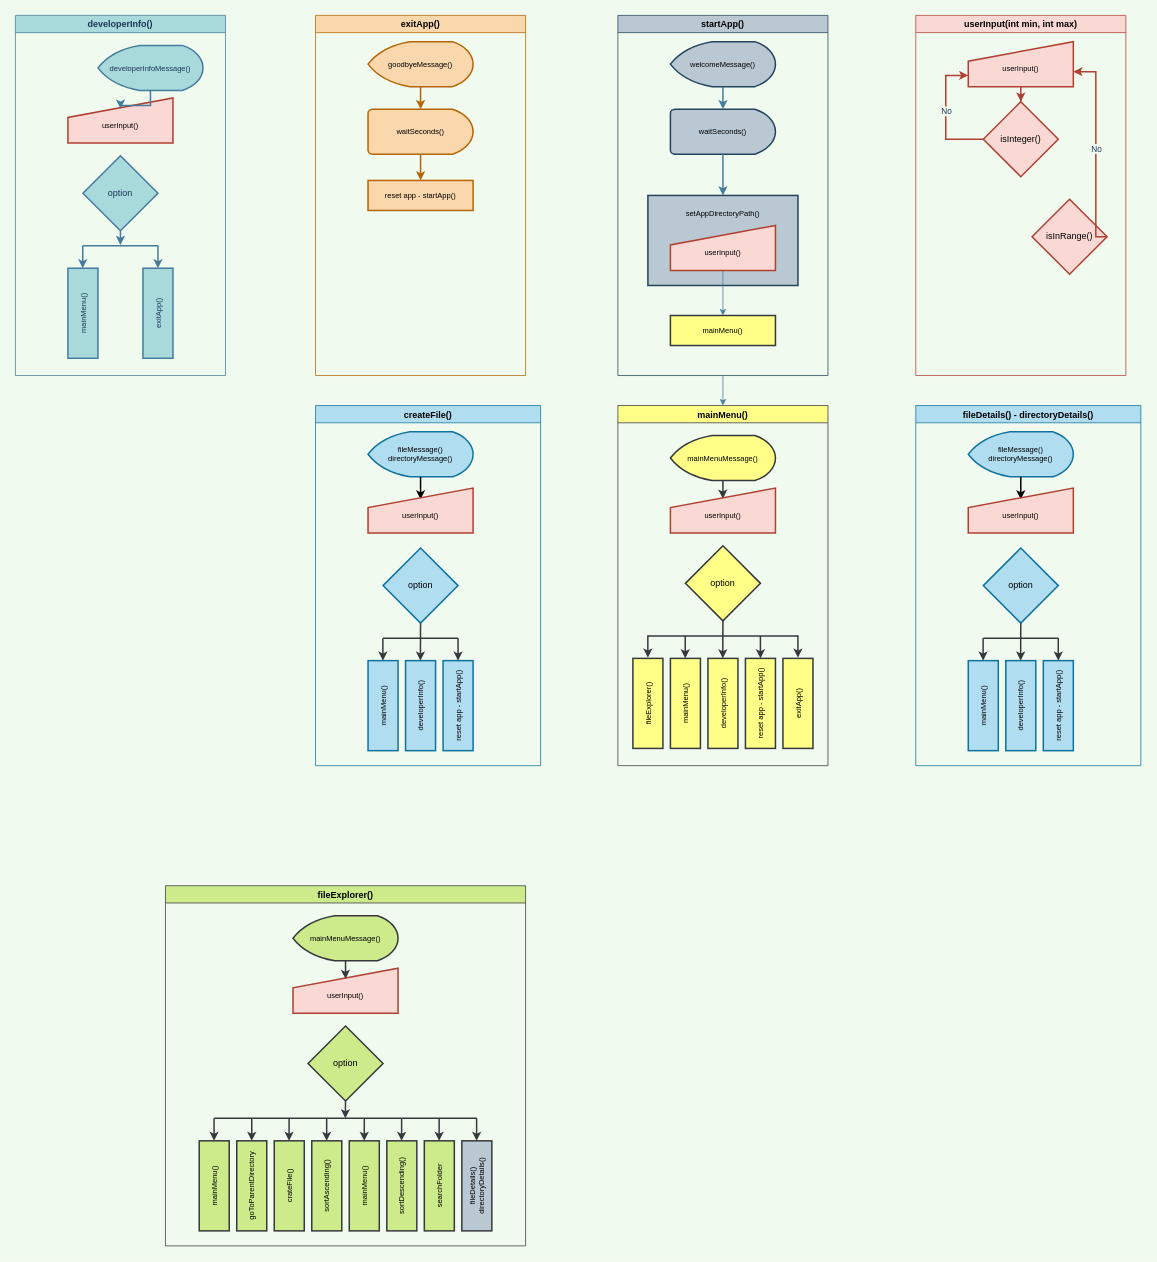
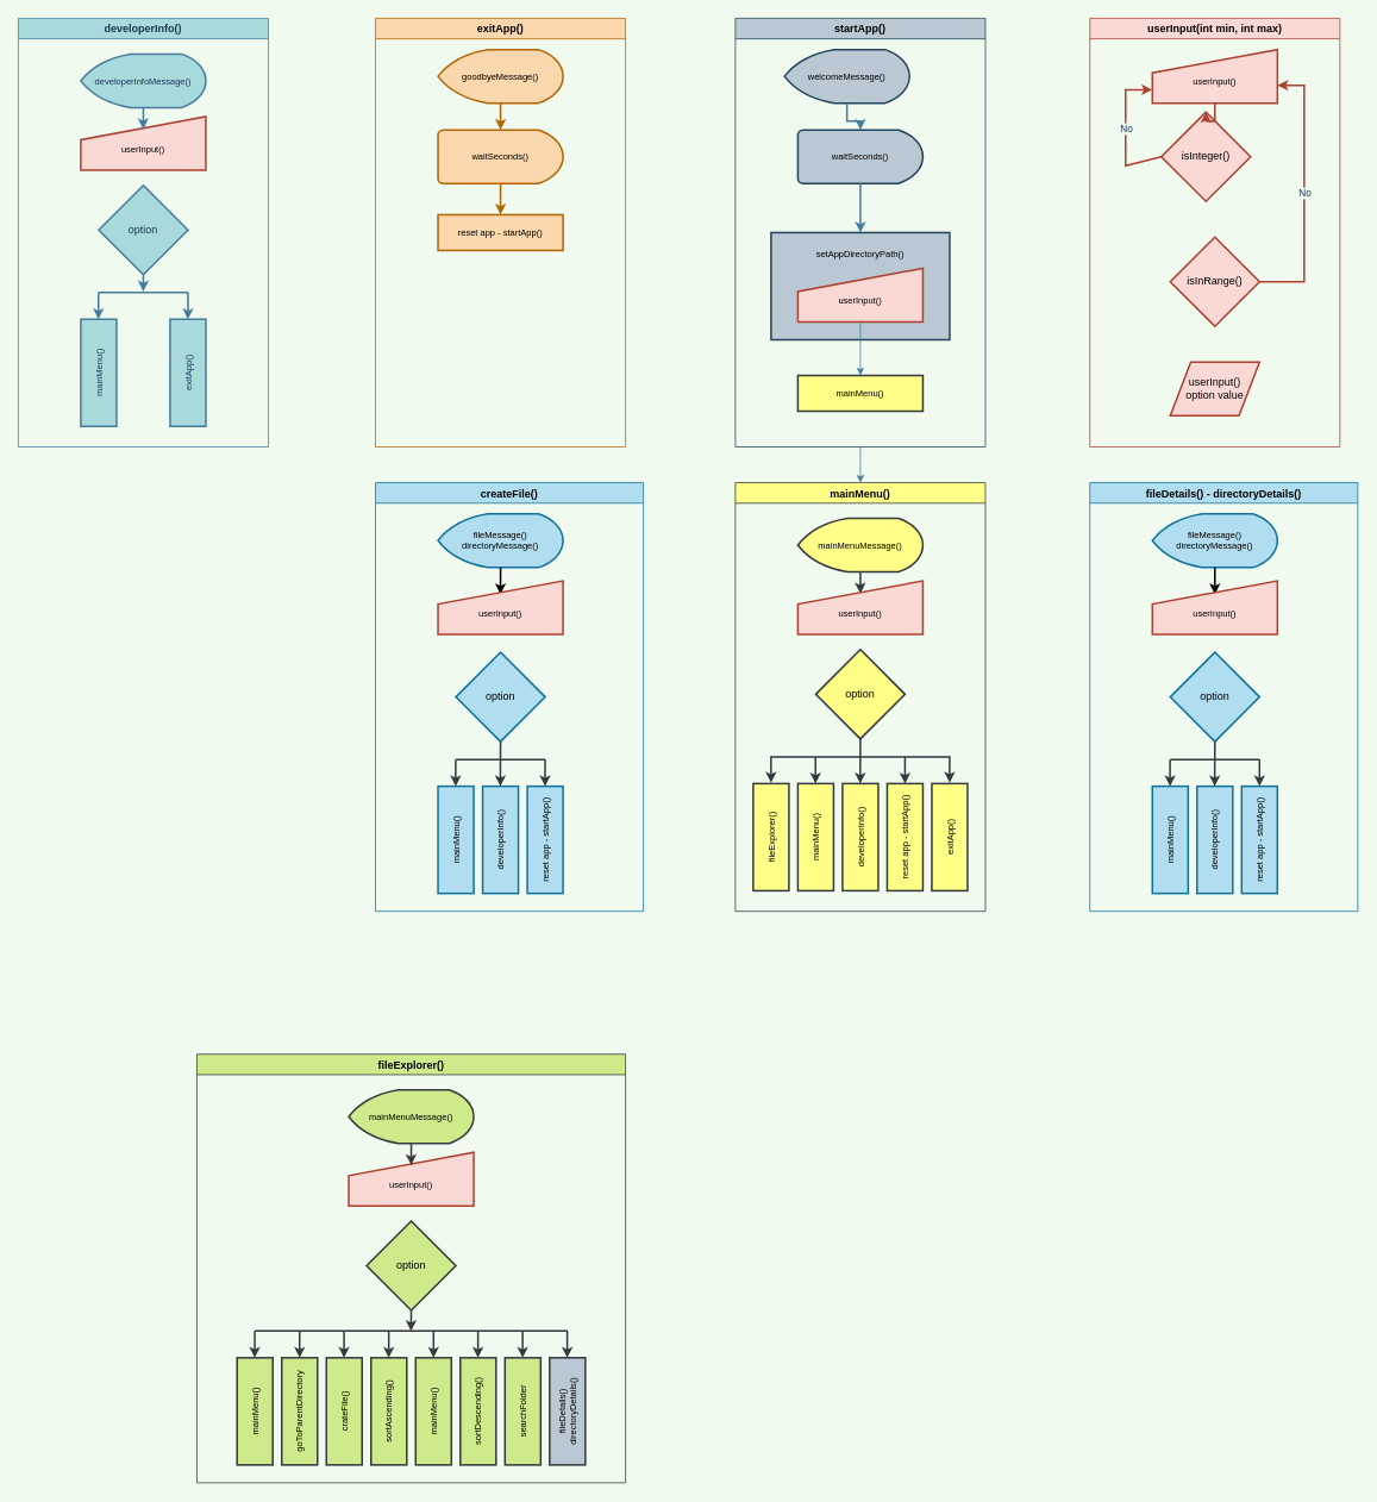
- <mxCell id="64" value="welcomeMessage()" style="strokeWidth=2;html=1;shape=mxgraph.flowchart.display;whiteSpace=wrap;fontSize=10;fillColor=#bac8d3;strokeColor=#23445d;" parent="63" vertex="1"><mxGeometry x="70" y="35" width="140" height="60" as="geometry" /></mxCell>
+ <mxCell id="64" value="welcomeMessage()" style="strokeWidth=2;html=1;shape=mxgraph.flowchart.display;whiteSpace=wrap;fontSize=10;fillColor=#bac8d3;strokeColor=#23445d;" parent="63" vertex="1"><mxGeometry x="55" y="35" width="140" height="60" as="geometry" /></mxCell>
- <mxCell id="52" value="developerInfoMessage()" style="strokeWidth=2;html=1;shape=mxgraph.flowchart.display;whiteSpace=wrap;fontSize=10;fillColor=#A8DADC;strokeColor=#457B9D;fontColor=#1D3557;" vertex="1" parent="51"><mxGeometry x="110" y="40" width="140" height="60" as="geometry" /></mxCell>
+ <mxCell id="52" value="developerInfoMessage()" style="strokeWidth=2;html=1;shape=mxgraph.flowchart.display;whiteSpace=wrap;fontSize=10;fillColor=#A8DADC;strokeColor=#457B9D;fontColor=#1D3557;" vertex="1" parent="51"><mxGeometry x="70" y="40" width="140" height="60" as="geometry" /></mxCell>
- <mxCell id="26" value="isInteger()" style="strokeWidth=2;html=1;shape=mxgraph.flowchart.decision;whiteSpace=wrap;fontSize=12;fillColor=#fad9d5;strokeColor=#ae4132;" parent="25" vertex="1"><mxGeometry x="90" y="115" width="100" height="100" as="geometry" /></mxCell>
+ <mxCell id="26" value="isInteger()" style="strokeWidth=2;html=1;shape=mxgraph.flowchart.decision;whiteSpace=wrap;fontSize=12;fillColor=#fad9d5;strokeColor=#ae4132;" parent="25" vertex="1"><mxGeometry x="80" y="105" width="100" height="100" as="geometry" /></mxCell>
- <mxCell id="27" value="isInRange()" style="strokeWidth=2;html=1;shape=mxgraph.flowchart.decision;whiteSpace=wrap;fontSize=12;fillColor=#fad9d5;strokeColor=#ae4132;" vertex="1" parent="25"><mxGeometry x="155" y="245" width="100" height="100" as="geometry" /></mxCell>
+ <mxCell id="27" value="isInRange()" style="strokeWidth=2;html=1;shape=mxgraph.flowchart.decision;whiteSpace=wrap;fontSize=12;fillColor=#fad9d5;strokeColor=#ae4132;" vertex="1" parent="25"><mxGeometry x="90" y="245" width="100" height="100" as="geometry" /></mxCell>
+ <mxCell id="34" value="userInput()&lt;br&gt;option value" style="shape=parallelogram;html=1;strokeWidth=2;perimeter=parallelogramPerimeter;whiteSpace=wrap;arcSize=12;size=0.23;fillColor=#fad9d5;strokeColor=#ae4132;" vertex="1" parent="25"><mxGeometry x="90" y="385" width="100" height="60" as="geometry" /></mxCell>
